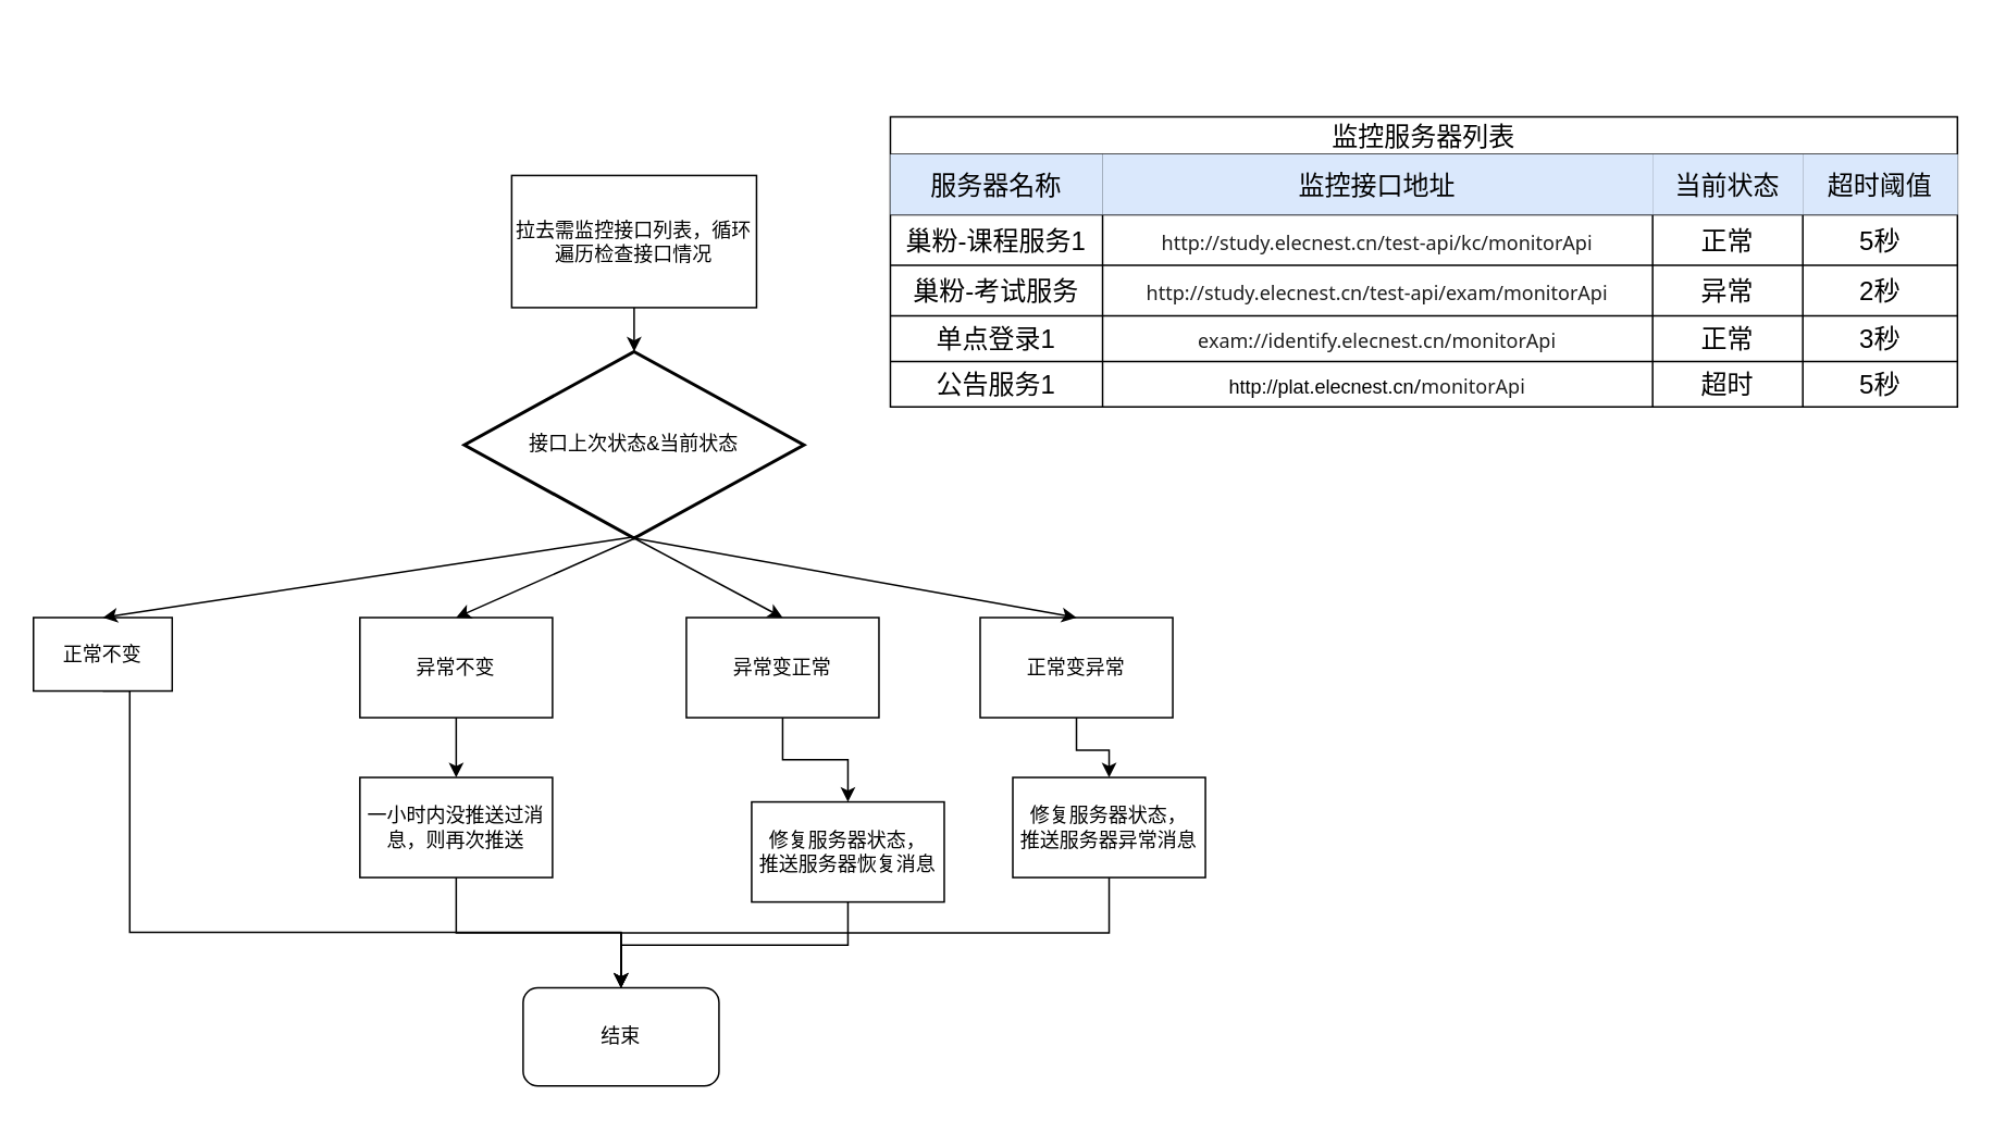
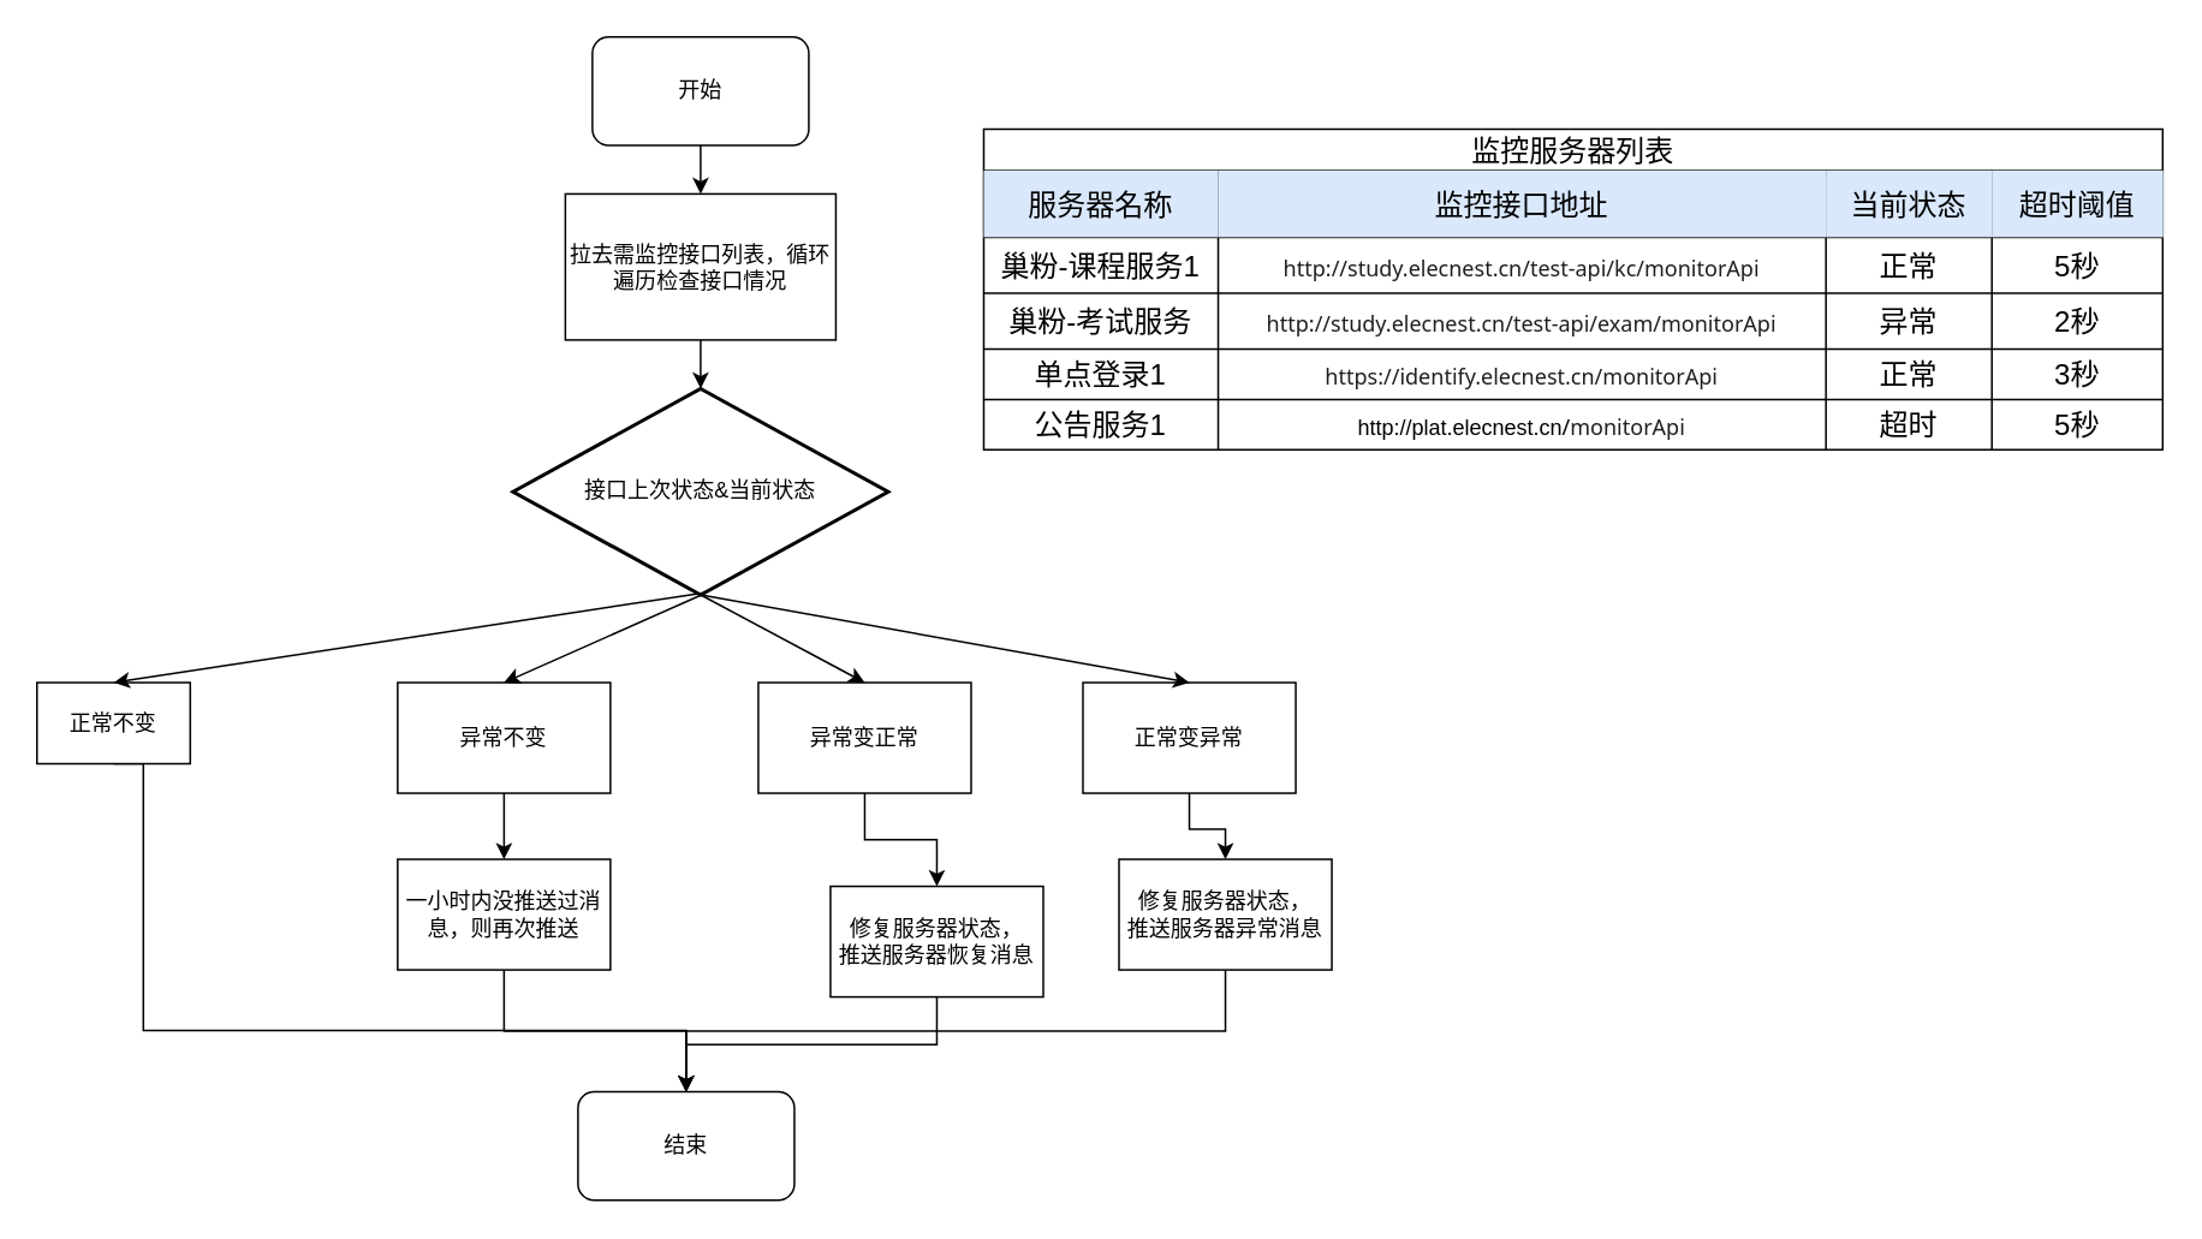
+ <mxCell id="28" value="开始" style="rounded=1;whiteSpace=wrap;html=1;" parent="1" vertex="1"><mxGeometry x="328" y="20" width="120" height="60" as="geometry" /></mxCell>
+ <mxCell id="31" value="" style="endArrow=classic;html=1;rounded=0;exitX=0.5;exitY=1;exitDx=0;exitDy=0;" parent="1" source="28" target="30" edge="1"><mxGeometry width="50" height="50" relative="1" as="geometry"><mxPoint x="79" y="688" as="sourcePoint" /><mxPoint x="129" y="638" as="targetPoint" /></mxGeometry></mxCell>
- <mxCell id="20" value="&lt;div style=&quot;text-align: start;&quot;&gt;&lt;font face=&quot;system-ui, sans-serif&quot; color=&quot;#1f1f1f&quot;&gt;&lt;span style=&quot;font-size: 12px; background-color: rgb(255, 255, 255);&quot;&gt;exam://identify.elecnest.cn/&lt;/span&gt;&lt;/font&gt;&lt;span style=&quot;background-color: rgb(255, 255, 255); color: rgb(31, 31, 31); font-family: system-ui, sans-serif; font-size: 12px;&quot;&gt;monitorApi&lt;/span&gt;&lt;/div&gt;" style="shape=partialRectangle;html=1;whiteSpace=wrap;connectable=0;strokeColor=inherit;overflow=hidden;fillColor=none;top=0;left=0;bottom=0;right=0;pointerEvents=1;fontSize=16;" parent="18" vertex="1"><mxGeometry x="130" width="337" height="28" as="geometry"><mxRectangle width="337" height="28" as="alternateBounds" /></mxGeometry></mxCell>
+ <mxCell id="20" value="&lt;div style=&quot;text-align: start;&quot;&gt;&lt;font face=&quot;system-ui, sans-serif&quot; color=&quot;#1f1f1f&quot;&gt;&lt;span style=&quot;font-size: 12px; background-color: rgb(255, 255, 255);&quot;&gt;https://identify.elecnest.cn/&lt;/span&gt;&lt;/font&gt;&lt;span style=&quot;background-color: rgb(255, 255, 255); color: rgb(31, 31, 31); font-family: system-ui, sans-serif; font-size: 12px;&quot;&gt;monitorApi&lt;/span&gt;&lt;/div&gt;" style="shape=partialRectangle;html=1;whiteSpace=wrap;connectable=0;strokeColor=inherit;overflow=hidden;fillColor=none;top=0;left=0;bottom=0;right=0;pointerEvents=1;fontSize=16;" parent="18" vertex="1"><mxGeometry x="130" width="337" height="28" as="geometry"><mxRectangle width="337" height="28" as="alternateBounds" /></mxGeometry></mxCell>
